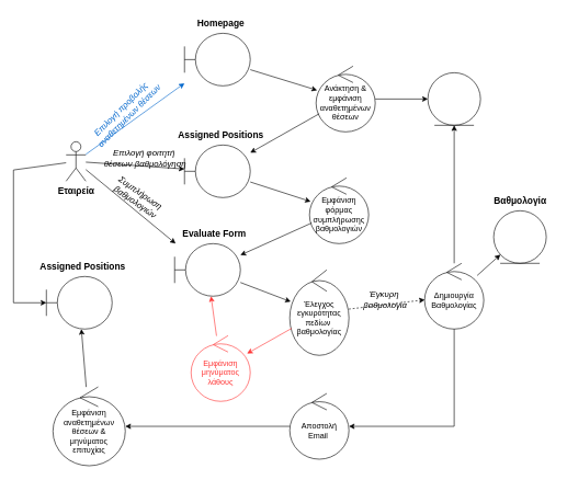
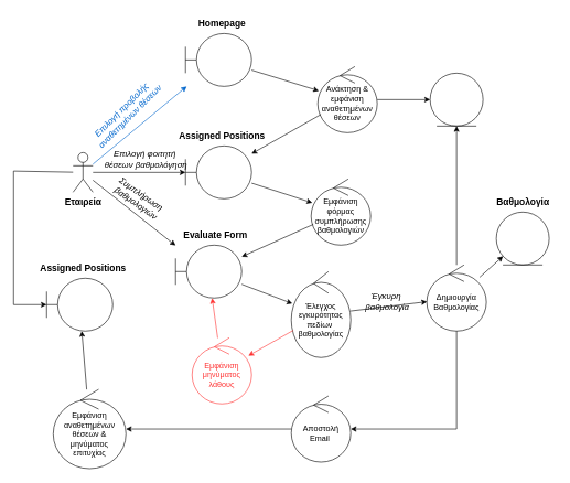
- <mxCell id="2" value="&lt;span style=&quot;font-size: 14px;&quot;&gt;&lt;b&gt;Εταιρεία&lt;/b&gt;&lt;/span&gt;" style="shape=umlActor;verticalLabelPosition=bottom;verticalAlign=top;html=1;outlineConnect=0;" parent="1" vertex="1"><mxGeometry x="100" y="215" width="30" height="60" as="geometry" /></mxCell>
+ <mxCell id="2" value="&lt;span style=&quot;font-size: 14px;&quot;&gt;&lt;b&gt;Εταιρεία&lt;/b&gt;&lt;/span&gt;" style="shape=umlActor;verticalLabelPosition=bottom;verticalAlign=top;html=1;outlineConnect=0;" parent="1" vertex="1"><mxGeometry x="110" y="230" width="30" height="60" as="geometry" /></mxCell>
- <mxCell id="26" value="" style="endArrow=classic;html=1;rounded=0;dashed=1;" parent="1" source="23" target="25" edge="1"><mxGeometry width="50" height="50" relative="1" as="geometry"><mxPoint x="590" y="420" as="sourcePoint" /><mxPoint x="640" y="370" as="targetPoint" /></mxGeometry></mxCell>
+ <mxCell id="26" value="" style="endArrow=classic;html=1;rounded=0;" parent="1" source="23" target="25" edge="1"><mxGeometry width="50" height="50" relative="1" as="geometry"><mxPoint x="590" y="420" as="sourcePoint" /><mxPoint x="640" y="370" as="targetPoint" /></mxGeometry></mxCell>
